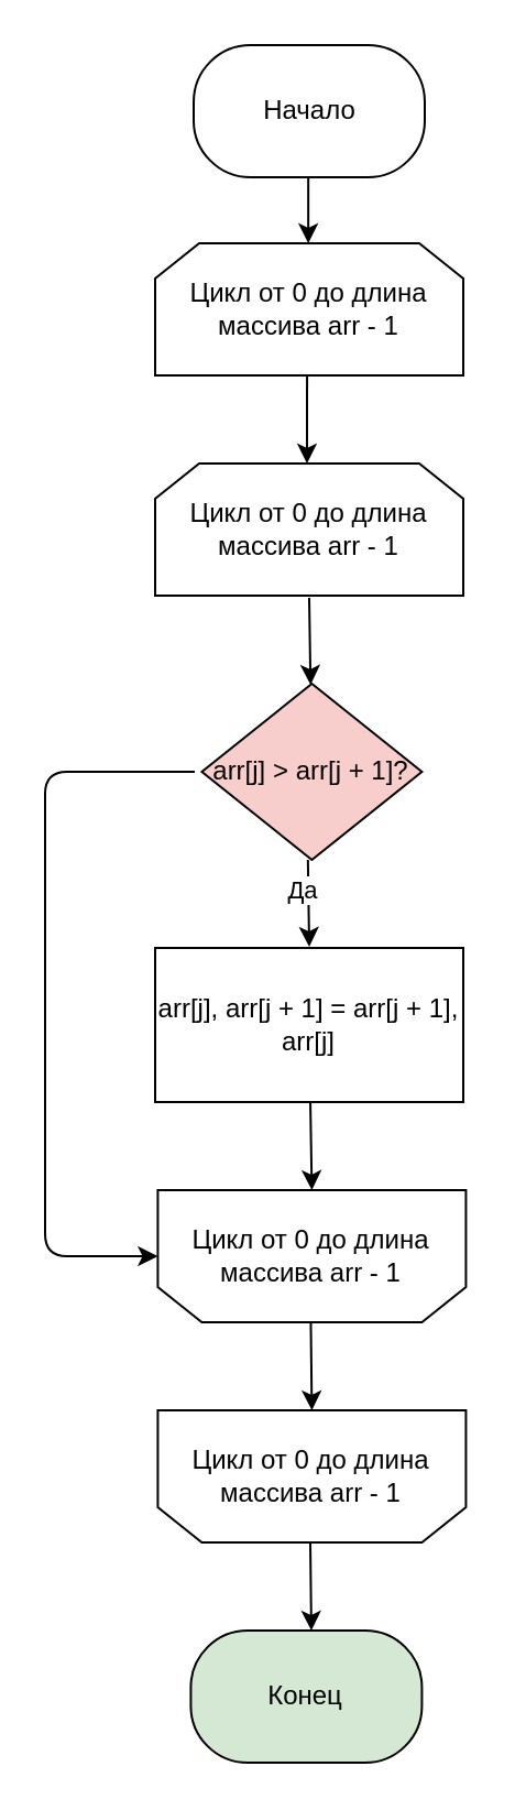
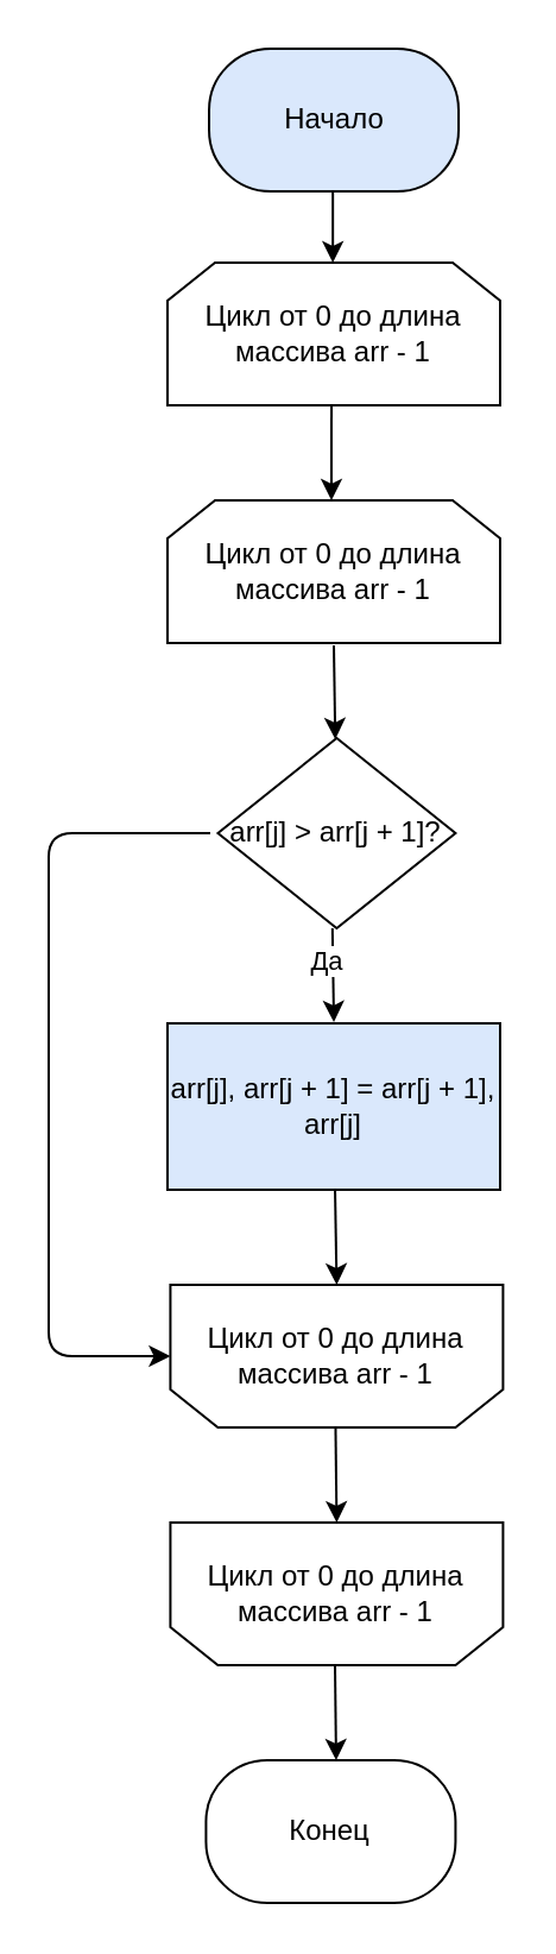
- <mxCell id="8" value="Начало" style="rounded=1;whiteSpace=wrap;html=1;arcSize=43;" vertex="1" parent="1"><mxGeometry x="87.5" y="20" width="105" height="60" as="geometry" /></mxCell>
+ <mxCell id="8" value="Начало" style="rounded=1;whiteSpace=wrap;html=1;arcSize=43;fillColor=#dae8fc;" vertex="1" parent="1"><mxGeometry x="87.5" y="20" width="105" height="60" as="geometry" /></mxCell>
- <mxCell id="9" value="arr[j] &amp;gt; arr[j + 1]?" style="rhombus;whiteSpace=wrap;html=1;fillColor=#f8cecc;" vertex="1" parent="1"><mxGeometry x="91.21" y="310" width="100" height="80" as="geometry" /></mxCell>
+ <mxCell id="9" value="arr[j] &amp;gt; arr[j + 1]?" style="rhombus;whiteSpace=wrap;html=1;" vertex="1" parent="1"><mxGeometry x="91.21" y="310" width="100" height="80" as="geometry" /></mxCell>
- <mxCell id="5" value="arr[j], arr[j + 1] = arr[j + 1], arr[j]" style="rounded=0;whiteSpace=wrap;html=1;" vertex="1" parent="1"><mxGeometry x="70" y="430" width="140" height="70" as="geometry" /></mxCell>
+ <mxCell id="5" value="arr[j], arr[j + 1] = arr[j + 1], arr[j]" style="rounded=0;whiteSpace=wrap;html=1;fillColor=#dae8fc;" vertex="1" parent="1"><mxGeometry x="70" y="430" width="140" height="70" as="geometry" /></mxCell>
- <mxCell id="18" value="Конец" style="rounded=1;whiteSpace=wrap;html=1;arcSize=43;fillColor=#d5e8d4;" vertex="1" parent="1"><mxGeometry x="86.21" y="740" width="105" height="60" as="geometry" /></mxCell>
+ <mxCell id="18" value="Конец" style="rounded=1;whiteSpace=wrap;html=1;arcSize=43;" vertex="1" parent="1"><mxGeometry x="86.21" y="740" width="105" height="60" as="geometry" /></mxCell>
